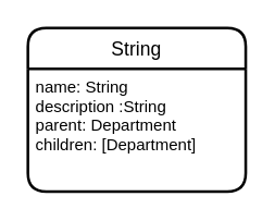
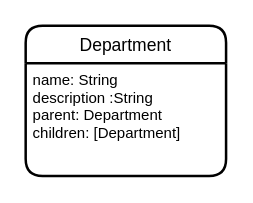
- <mxCell id="2" value="String" style="swimlane;childLayout=stackLayout;horizontal=1;startSize=30;horizontalStack=0;rounded=1;fontSize=14;fontStyle=0;strokeWidth=2;resizeParent=0;resizeLast=1;shadow=0;dashed=0;align=center;" vertex="1" parent="1"><mxGeometry x="20" y="20" width="160" height="120" as="geometry" /></mxCell>
+ <mxCell id="2" value="Department" style="swimlane;childLayout=stackLayout;horizontal=1;startSize=30;horizontalStack=0;rounded=1;fontSize=14;fontStyle=0;strokeWidth=2;resizeParent=0;resizeLast=1;shadow=0;dashed=0;align=center;" vertex="1" parent="1"><mxGeometry x="20" y="20" width="160" height="120" as="geometry" /></mxCell>
